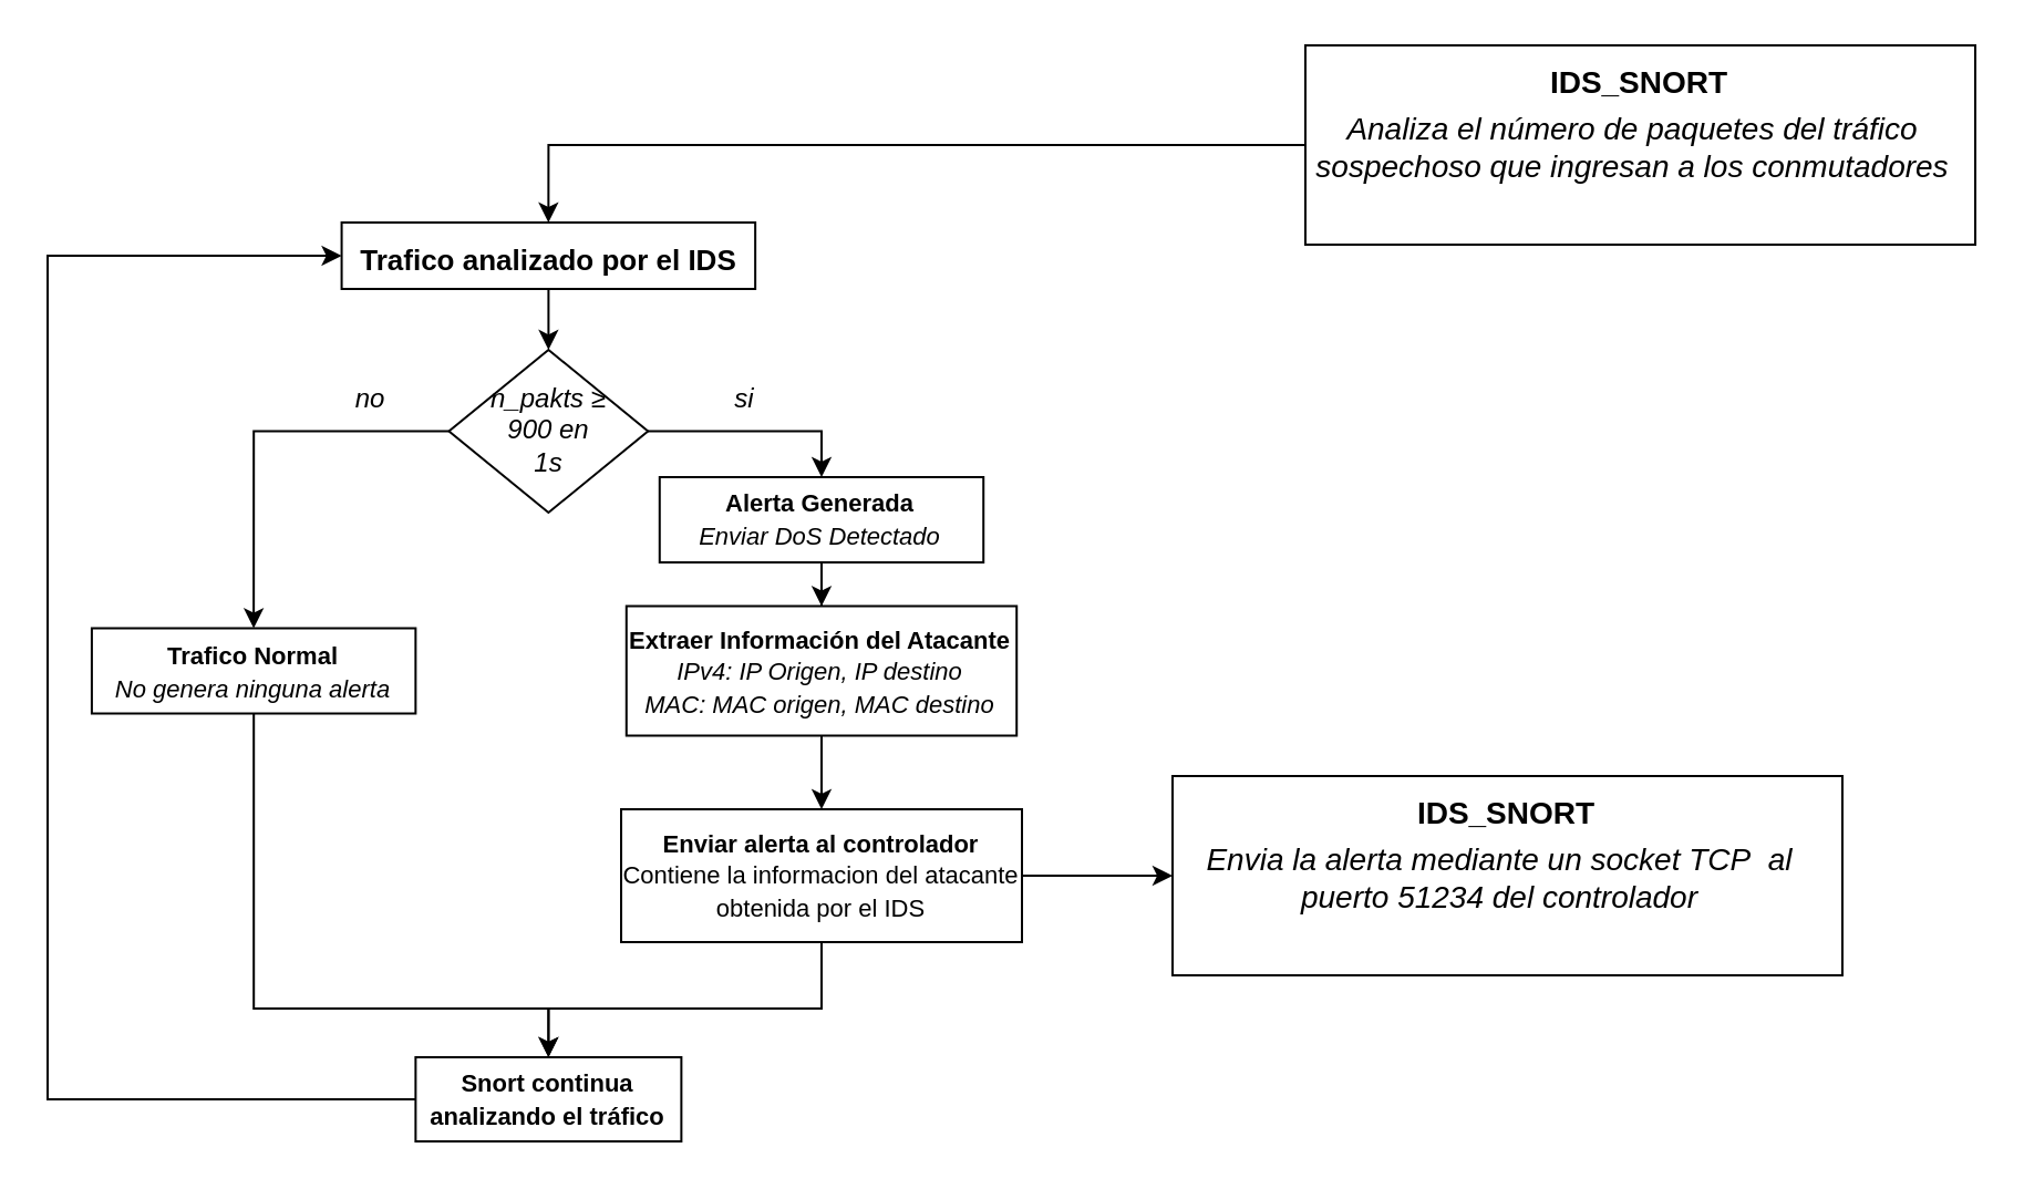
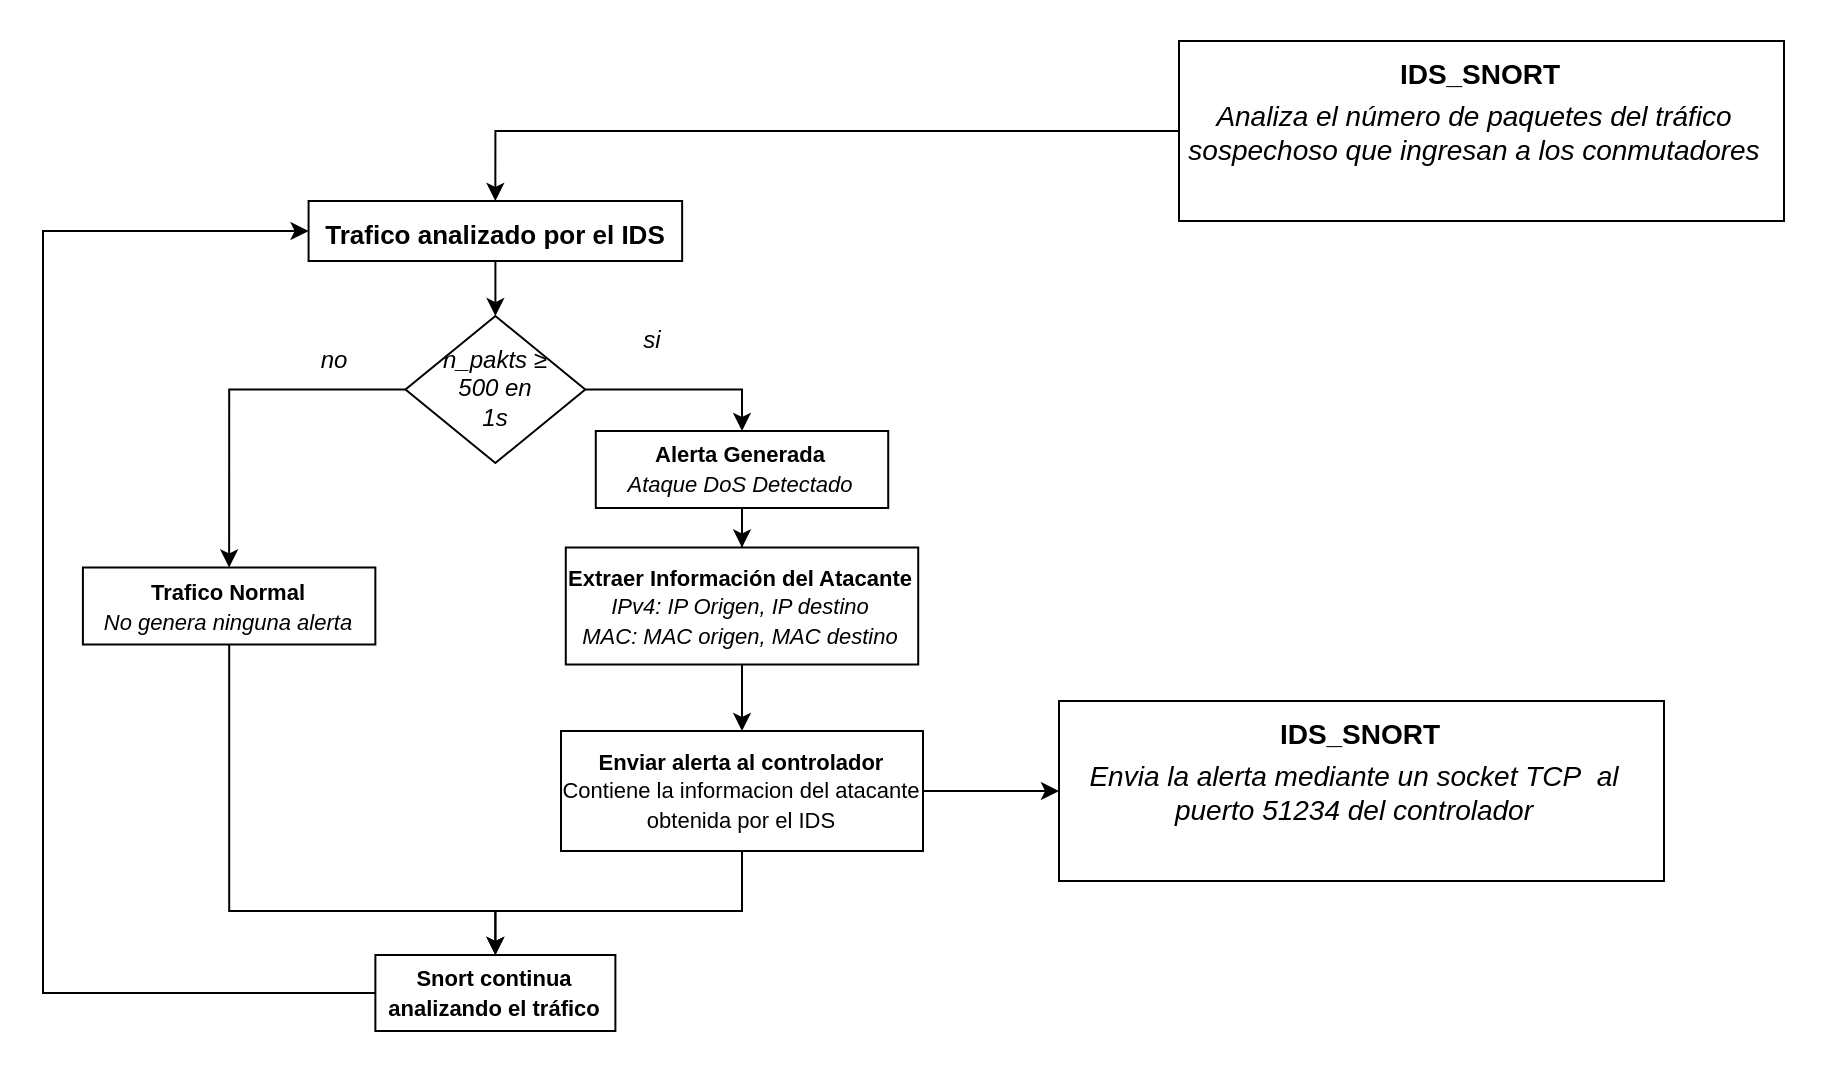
- <mxCell id="20" value="&lt;i&gt;si&lt;/i&gt;" style="text;html=1;align=center;verticalAlign=middle;whiteSpace=wrap;rounded=0;" parent="1" vertex="1"><mxGeometry x="323.83" y="170" width="23.78" height="20" as="geometry" /></mxCell>
+ <mxCell id="20" value="&lt;i&gt;si&lt;/i&gt;" style="text;html=1;align=center;verticalAlign=middle;whiteSpace=wrap;rounded=0;" parent="1" vertex="1"><mxGeometry x="313.83" y="160" width="23.78" height="20" as="geometry" /></mxCell>
- <mxCell id="11" value="&lt;span style=&quot;text-wrap: wrap;&quot;&gt;n_pakts&amp;nbsp;&lt;/span&gt;&lt;span style=&quot;text-wrap: wrap; background-color: initial; font-family: &amp;quot;Arial Narrow&amp;quot;, sans-serif; text-align: justify;&quot;&gt;≥ 900 en 1s&lt;/span&gt;" style="text;html=1;align=center;verticalAlign=middle;resizable=0;points=[];autosize=1;strokeColor=none;fillColor=none;fontStyle=2" parent="1" vertex="1"><mxGeometry x="187.18" y="179.25" width="120" height="30" as="geometry" /></mxCell>
+ <mxCell id="11" value="&lt;span style=&quot;text-wrap: wrap;&quot;&gt;n_pakts&amp;nbsp;&lt;/span&gt;&lt;span style=&quot;text-wrap: wrap; background-color: initial; font-family: &amp;quot;Arial Narrow&amp;quot;, sans-serif; text-align: justify;&quot;&gt;≥ 500 en 1s&lt;/span&gt;" style="text;html=1;align=center;verticalAlign=middle;resizable=0;points=[];autosize=1;strokeColor=none;fillColor=none;fontStyle=2" parent="1" vertex="1"><mxGeometry x="187.18" y="179.25" width="120" height="30" as="geometry" /></mxCell>
- <mxCell id="13" value="&lt;font style=&quot;font-size: 11px;&quot;&gt;&lt;b&gt;Alerta Generada&lt;/b&gt;&lt;br&gt;&lt;i&gt;Enviar DoS Detectado&lt;/i&gt;&lt;/font&gt;" style="rounded=0;whiteSpace=wrap;html=1;" parent="1" vertex="1"><mxGeometry x="297.39" y="215" width="146.22" height="38.5" as="geometry" /></mxCell>
+ <mxCell id="13" value="&lt;font style=&quot;font-size: 11px;&quot;&gt;&lt;b&gt;Alerta Generada&lt;/b&gt;&lt;br&gt;&lt;i&gt;Ataque DoS Detectado&lt;/i&gt;&lt;/font&gt;" style="rounded=0;whiteSpace=wrap;html=1;" parent="1" vertex="1"><mxGeometry x="297.39" y="215" width="146.22" height="38.5" as="geometry" /></mxCell>
